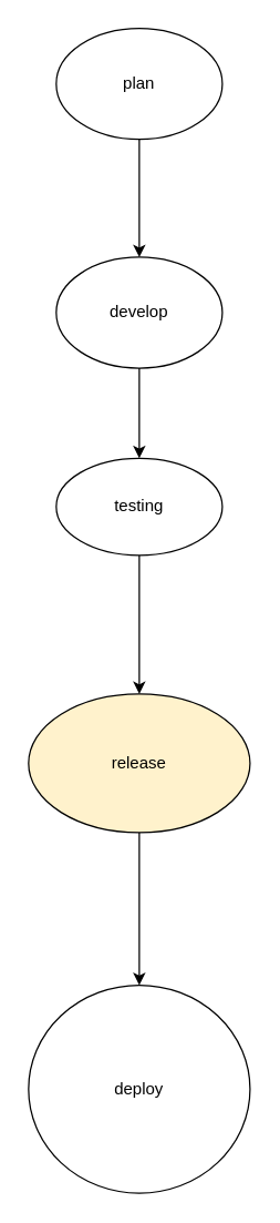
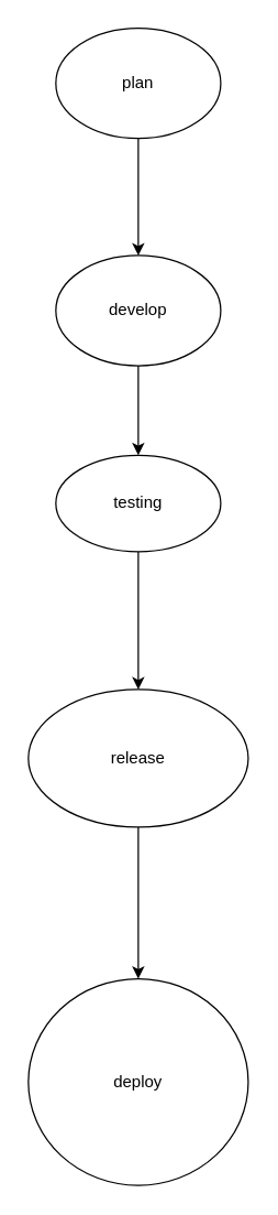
- <mxCell id="9" value="release" style="ellipse;whiteSpace=wrap;html=1;fillColor=#fff2cc;" vertex="1" parent="1"><mxGeometry x="20" y="500" width="160" height="100" as="geometry" /></mxCell>
+ <mxCell id="9" value="release" style="ellipse;whiteSpace=wrap;html=1;" vertex="1" parent="1"><mxGeometry x="20" y="500" width="160" height="100" as="geometry" /></mxCell>
